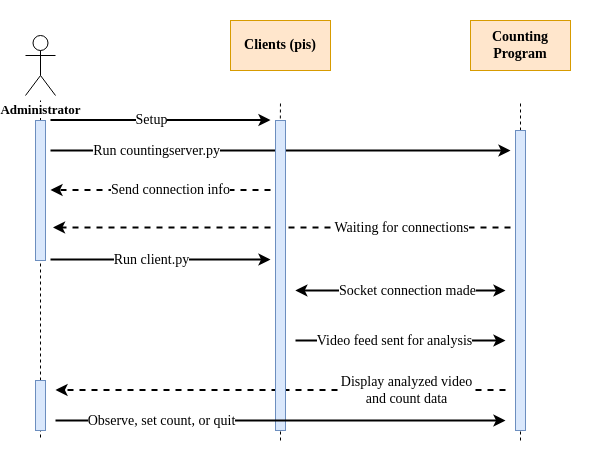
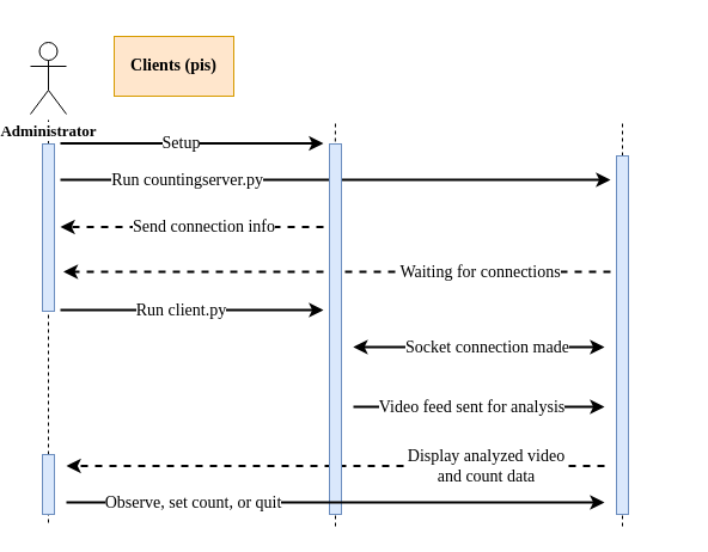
- <mxCell id="6" value="Clients (pis)" style="rounded=0;whiteSpace=wrap;html=1;fillColor=#ffe6cc;strokeColor=#d79b00;fontFamily=Times New Roman;fontStyle=1;fontSize=14;" parent="1" vertex="1"><mxGeometry x="225" y="20" width="100" height="50" as="geometry" /></mxCell>
+ <mxCell id="6" value="Clients (pis)" style="rounded=0;whiteSpace=wrap;html=1;fillColor=#ffe6cc;strokeColor=#d79b00;fontFamily=Times New Roman;fontStyle=1;fontSize=14;" parent="1" vertex="1"><mxGeometry x="90" y="30" width="100" height="50" as="geometry" /></mxCell>
- <mxCell id="7" value="Counting Program" style="rounded=0;whiteSpace=wrap;html=1;fillColor=#ffe6cc;strokeColor=#d79b00;fontFamily=Times New Roman;fontStyle=1;fontSize=14;" parent="1" vertex="1"><mxGeometry x="465" y="20" width="100" height="50" as="geometry" /></mxCell>
